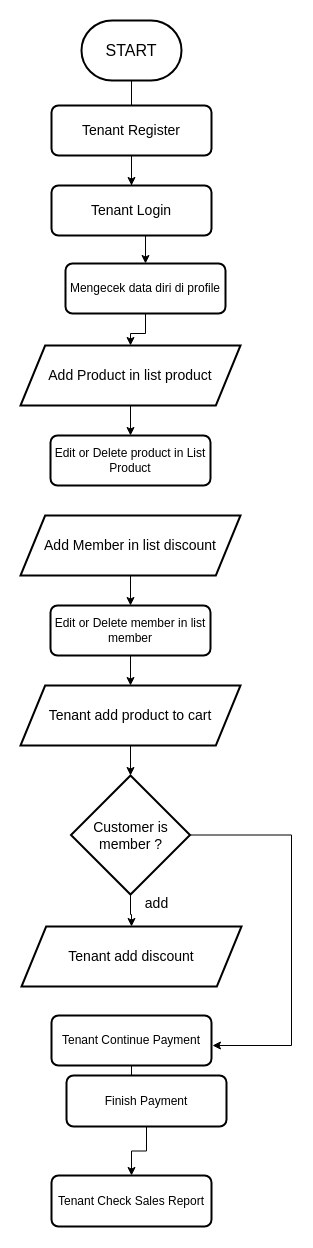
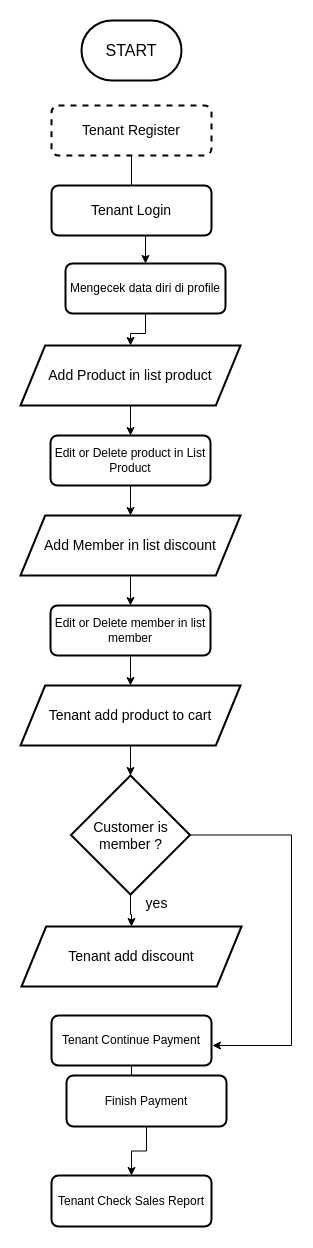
- <mxCell id="2" value="" style="edgeStyle=orthogonalEdgeStyle;rounded=0;orthogonalLoop=1;jettySize=auto;html=1;fontSize=14;" edge="1" parent="1" source="3" target="6"><mxGeometry relative="1" as="geometry" /></mxCell>
- <mxCell id="5" value="&lt;font style=&quot;font-size: 14px;&quot;&gt;&lt;font style=&quot;font-size: 14px;&quot;&gt;Tenant Register&lt;/font&gt;&lt;/font&gt;" style="rounded=1;whiteSpace=wrap;html=1;absoluteArcSize=1;arcSize=14;strokeWidth=2;" vertex="1" parent="1"><mxGeometry x="51" y="105" width="160" height="50" as="geometry" /></mxCell>
+ <mxCell id="5" value="&lt;font style=&quot;font-size: 14px;&quot;&gt;&lt;font style=&quot;font-size: 14px;&quot;&gt;Tenant Register&lt;/font&gt;&lt;/font&gt;" style="rounded=1;whiteSpace=wrap;html=1;absoluteArcSize=1;arcSize=14;strokeWidth=2;dashed=1;" vertex="1" parent="1"><mxGeometry x="51" y="105" width="160" height="50" as="geometry" /></mxCell>
+ <mxCell id="11" value="" style="edgeStyle=orthogonalEdgeStyle;rounded=0;orthogonalLoop=1;jettySize=auto;html=1;fontSize=14;" edge="1" parent="1" source="12" target="14"><mxGeometry relative="1" as="geometry" /></mxCell>
- <mxCell id="23" value="add" style="text;html=1;align=center;verticalAlign=middle;resizable=0;points=[];autosize=1;strokeColor=none;fillColor=none;fontSize=14;" vertex="1" parent="1"><mxGeometry x="131" y="888" width="50" height="30" as="geometry" /></mxCell>
+ <mxCell id="23" value="yes" style="text;html=1;align=center;verticalAlign=middle;resizable=0;points=[];autosize=1;strokeColor=none;fillColor=none;fontSize=14;" vertex="1" parent="1"><mxGeometry x="131" y="888" width="50" height="30" as="geometry" /></mxCell>
